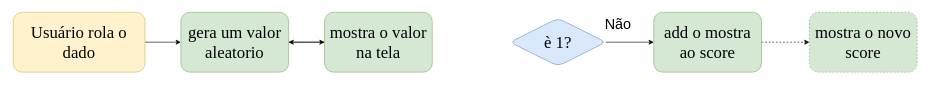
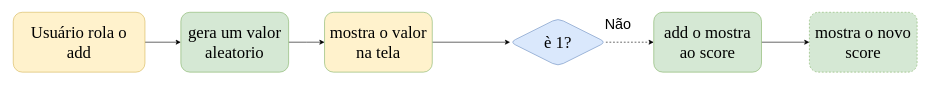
- <mxCell id="3" value="Usuário rola o&lt;br&gt;dado" style="rounded=1;html=1;fillColor=#fff2cc;strokeColor=#d6b656;fontColor=#000000;fontSize=28;whiteSpace=wrap;fontStyle=0;fontFamily=Tahoma;" vertex="1" parent="1"><mxGeometry x="20" y="20" width="220" height="100" as="geometry" /></mxCell>
+ <mxCell id="3" value="Usuário rola o&lt;br&gt;add" style="rounded=1;html=1;fillColor=#fff2cc;strokeColor=#d6b656;fontColor=#000000;fontSize=28;whiteSpace=wrap;fontStyle=0;fontFamily=Tahoma;" vertex="1" parent="1"><mxGeometry x="20" y="20" width="220" height="100" as="geometry" /></mxCell>
- <mxCell id="6" value="" style="edgeStyle=orthogonalEdgeStyle;rounded=0;orthogonalLoop=1;jettySize=auto;html=1;" edge="1" parent="1" source="7" target="5"><mxGeometry relative="1" as="geometry" /></mxCell>
+ <mxCell id="6" value="" style="edgeStyle=orthogonalEdgeStyle;rounded=0;orthogonalLoop=1;jettySize=auto;html=1;" edge="1" parent="1" source="7" target="9"><mxGeometry relative="1" as="geometry" /></mxCell>
- <mxCell id="7" value="&lt;font color=&quot;#000000&quot;&gt;mostra o valor na tela&lt;br&gt;&lt;/font&gt;" style="whiteSpace=wrap;html=1;fontSize=28;fillColor=#d5e8d4;strokeColor=#82b366;rounded=1;fontStyle=0;fontFamily=Tahoma;" vertex="1" parent="1"><mxGeometry x="540" y="20" width="180" height="100" as="geometry" /></mxCell>
+ <mxCell id="7" value="&lt;font color=&quot;#000000&quot;&gt;mostra o valor na tela&lt;br&gt;&lt;/font&gt;" style="whiteSpace=wrap;html=1;fontSize=28;fillColor=#fff2cc;strokeColor=#82b366;rounded=1;fontStyle=0;fontFamily=Tahoma;" vertex="1" parent="1"><mxGeometry x="540" y="20" width="180" height="100" as="geometry" /></mxCell>
- <mxCell id="8" value="&lt;div&gt;&lt;font style=&quot;font-size: 24px;&quot;&gt;Não&lt;/font&gt;&lt;/div&gt;&lt;div&gt;&lt;font style=&quot;font-size: 24px;&quot;&gt;&lt;br&gt;&lt;/font&gt;&lt;/div&gt;&lt;div&gt;&lt;font style=&quot;font-size: 24px;&quot;&gt;&lt;br&gt;&lt;/font&gt;&lt;/div&gt;" style="edgeStyle=orthogonalEdgeStyle;rounded=0;orthogonalLoop=1;jettySize=auto;html=1;labelBackgroundColor=none;" edge="1" parent="1" source="9" target="11"><mxGeometry x="-0.5" relative="1" as="geometry"><mxPoint as="offset" /></mxGeometry></mxCell>
+ <mxCell id="8" value="&lt;div&gt;&lt;font style=&quot;font-size: 24px;&quot;&gt;Não&lt;/font&gt;&lt;/div&gt;&lt;div&gt;&lt;font style=&quot;font-size: 24px;&quot;&gt;&lt;br&gt;&lt;/font&gt;&lt;/div&gt;&lt;div&gt;&lt;font style=&quot;font-size: 24px;&quot;&gt;&lt;br&gt;&lt;/font&gt;&lt;/div&gt;" style="edgeStyle=orthogonalEdgeStyle;rounded=0;orthogonalLoop=1;jettySize=auto;html=1;labelBackgroundColor=none;dashed=1;" edge="1" parent="1" source="9" target="11"><mxGeometry x="-0.5" relative="1" as="geometry"><mxPoint as="offset" /></mxGeometry></mxCell>
- <mxCell id="10" value="" style="edgeStyle=orthogonalEdgeStyle;rounded=0;orthogonalLoop=1;jettySize=auto;html=1;dashed=1;" edge="1" parent="1" source="11" target="12"><mxGeometry relative="1" as="geometry" /></mxCell>
+ <mxCell id="10" value="" style="edgeStyle=orthogonalEdgeStyle;rounded=0;orthogonalLoop=1;jettySize=auto;html=1;" edge="1" parent="1" source="11" target="12"><mxGeometry relative="1" as="geometry" /></mxCell>
